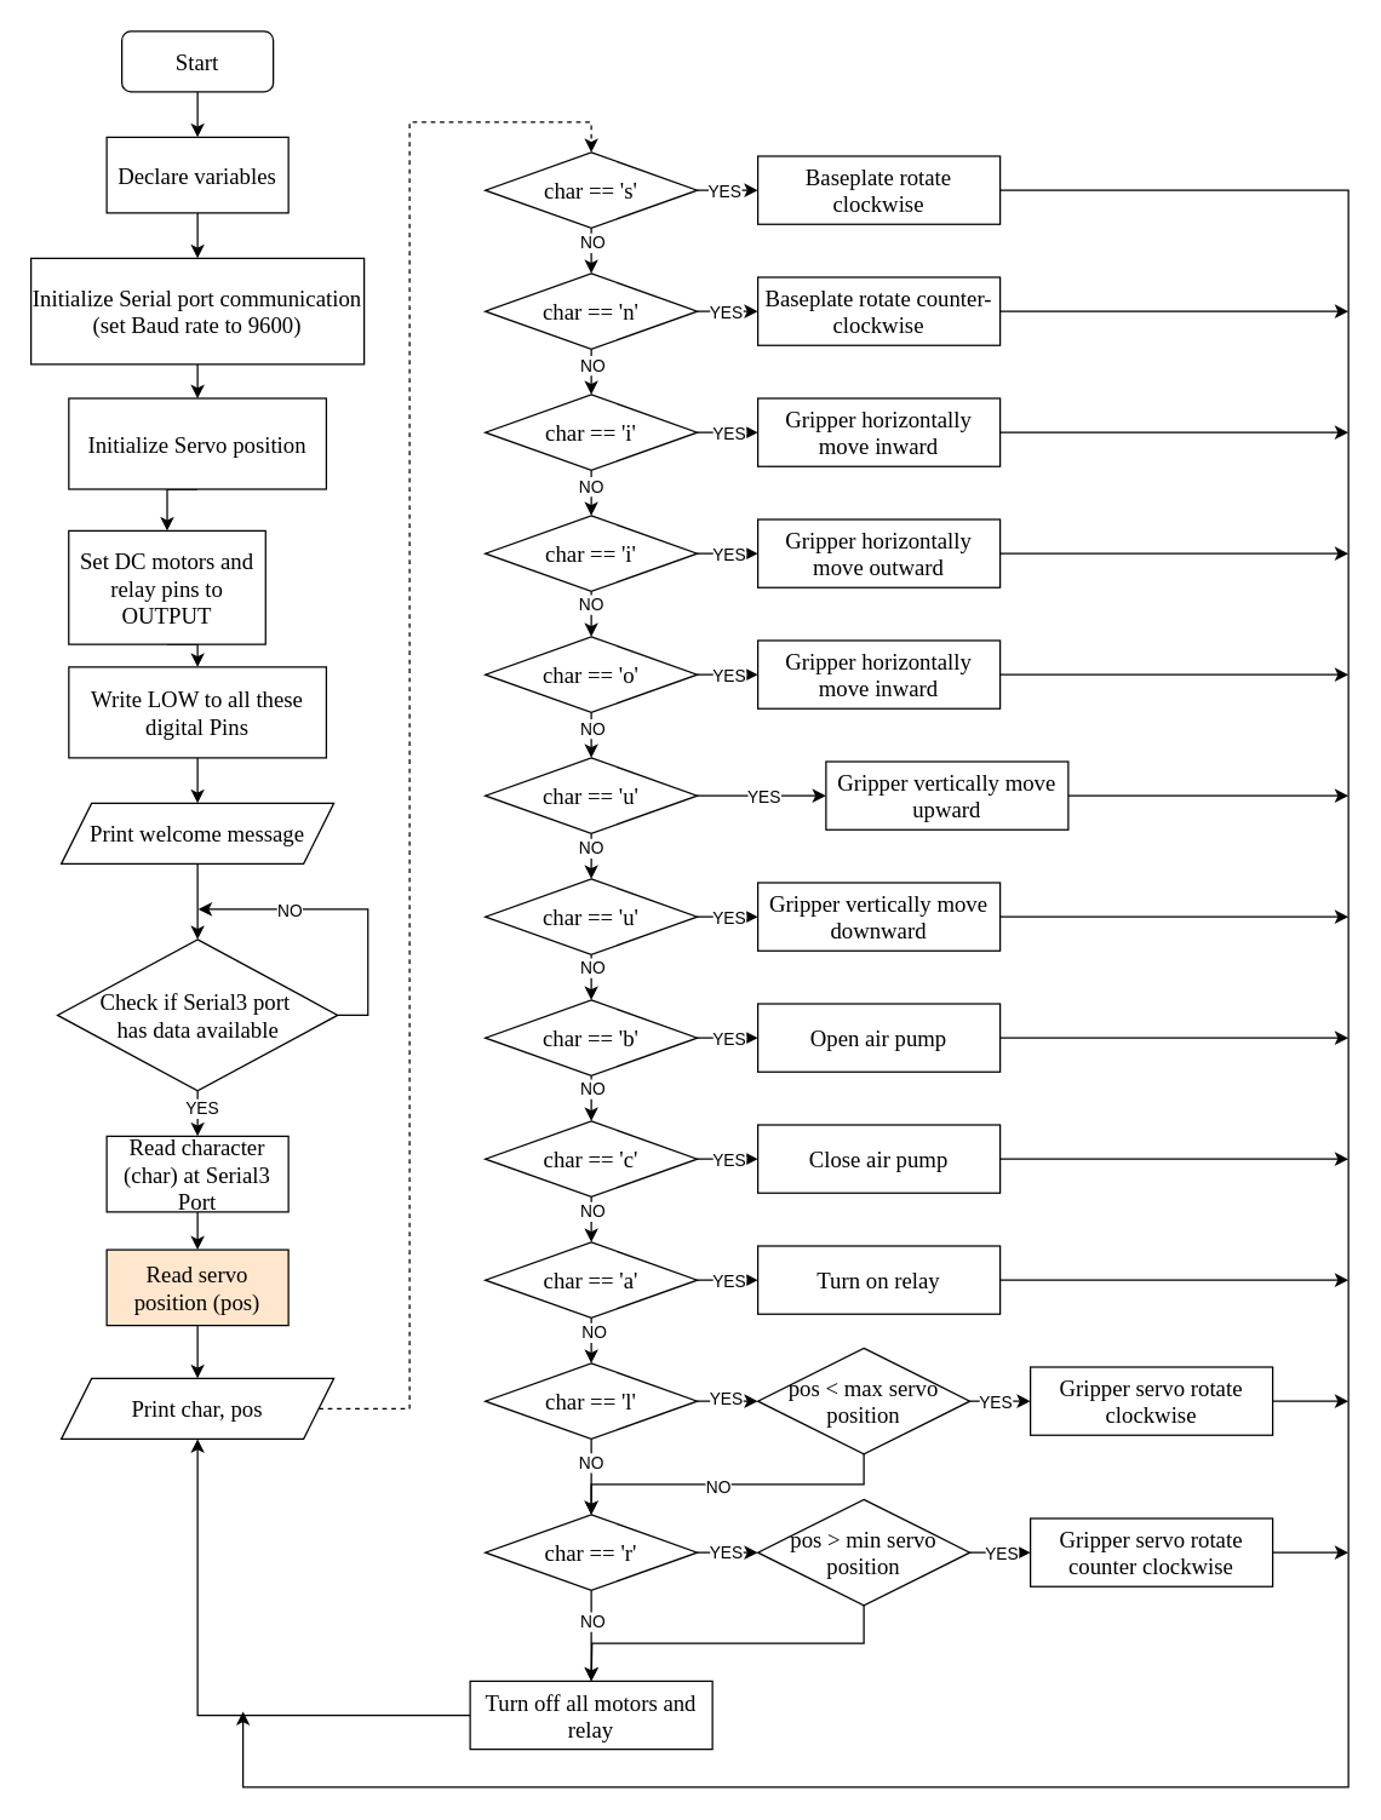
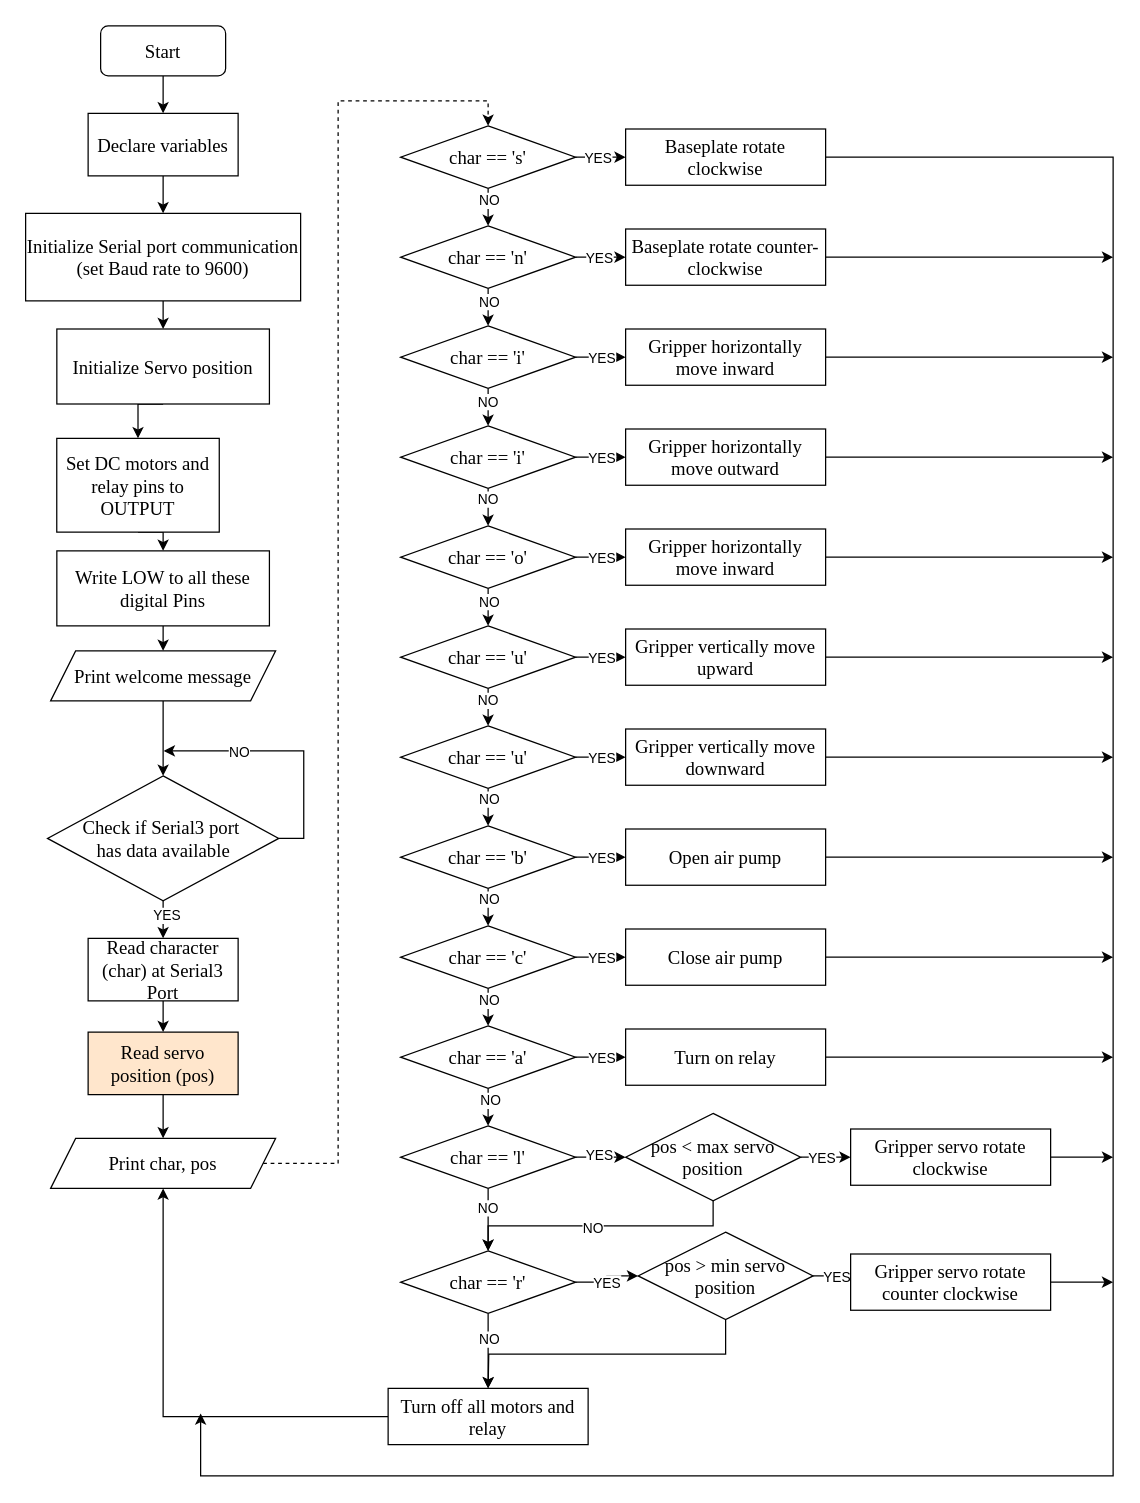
- <mxCell id="61" value="&lt;font face=&quot;Times New Roman&quot;&gt;&lt;span style=&quot;font-size: 15px;&quot;&gt;Gripper vertically move upward&lt;/span&gt;&lt;/font&gt;" style="rounded=0;whiteSpace=wrap;html=1;" vertex="1" parent="1"><mxGeometry x="545" y="502.5" width="160" height="45" as="geometry" /></mxCell>
+ <mxCell id="61" value="&lt;font face=&quot;Times New Roman&quot;&gt;&lt;span style=&quot;font-size: 15px;&quot;&gt;Gripper vertically move upward&lt;/span&gt;&lt;/font&gt;" style="rounded=0;whiteSpace=wrap;html=1;" vertex="1" parent="1"><mxGeometry x="500" y="502.5" width="160" height="45" as="geometry" /></mxCell>
- <mxCell id="9" value="&lt;font face=&quot;Times New Roman&quot; style=&quot;font-size: 15px;&quot;&gt;Print welcome message&lt;/font&gt;" style="shape=parallelogram;perimeter=parallelogramPerimeter;whiteSpace=wrap;html=1;fixedSize=1;" vertex="1" parent="1"><mxGeometry x="40" y="530" width="180" height="40" as="geometry" /></mxCell>
+ <mxCell id="9" value="&lt;font face=&quot;Times New Roman&quot; style=&quot;font-size: 15px;&quot;&gt;Print welcome message&lt;/font&gt;" style="shape=parallelogram;perimeter=parallelogramPerimeter;whiteSpace=wrap;html=1;fixedSize=1;" vertex="1" parent="1"><mxGeometry x="40" y="520" width="180" height="40" as="geometry" /></mxCell>
- <mxCell id="116" value="&lt;font face=&quot;Times New Roman&quot;&gt;&lt;span style=&quot;font-size: 15px;&quot;&gt;pos &amp;gt; min servo position&lt;/span&gt;&lt;/font&gt;" style="rhombus;whiteSpace=wrap;html=1;" vertex="1" parent="1"><mxGeometry x="500" y="990" width="140" height="70" as="geometry" /></mxCell>
+ <mxCell id="116" value="&lt;font face=&quot;Times New Roman&quot;&gt;&lt;span style=&quot;font-size: 15px;&quot;&gt;pos &amp;gt; min servo position&lt;/span&gt;&lt;/font&gt;" style="rhombus;whiteSpace=wrap;html=1;" vertex="1" parent="1"><mxGeometry x="510" y="985" width="140" height="70" as="geometry" /></mxCell>
